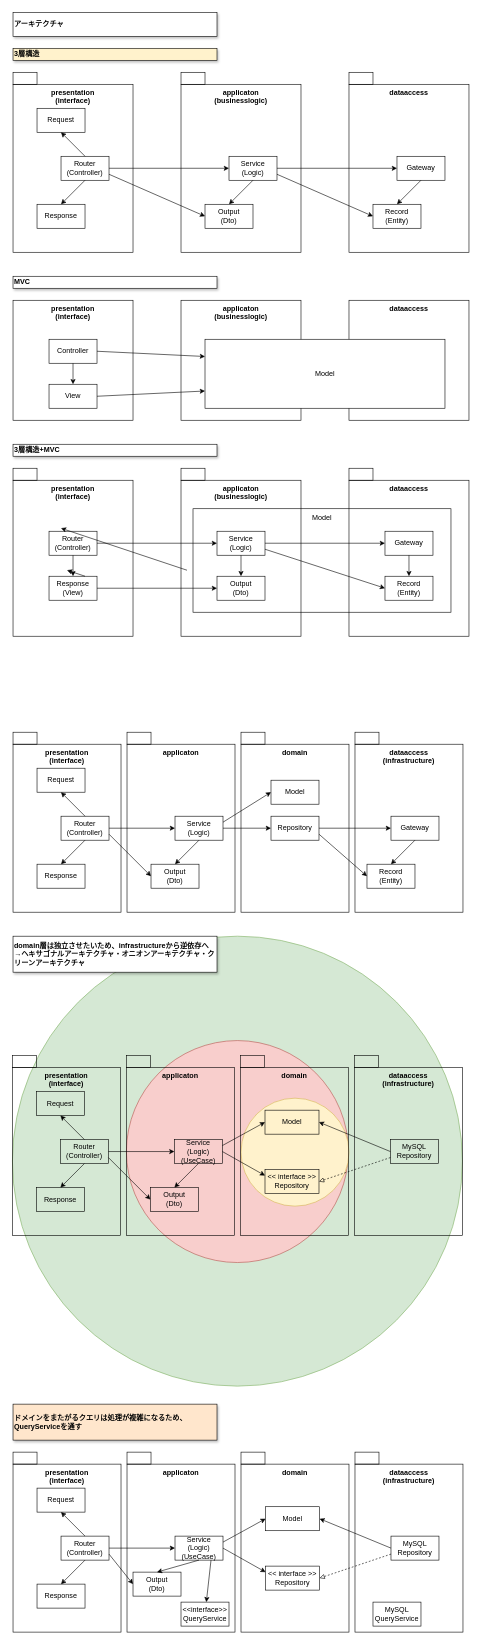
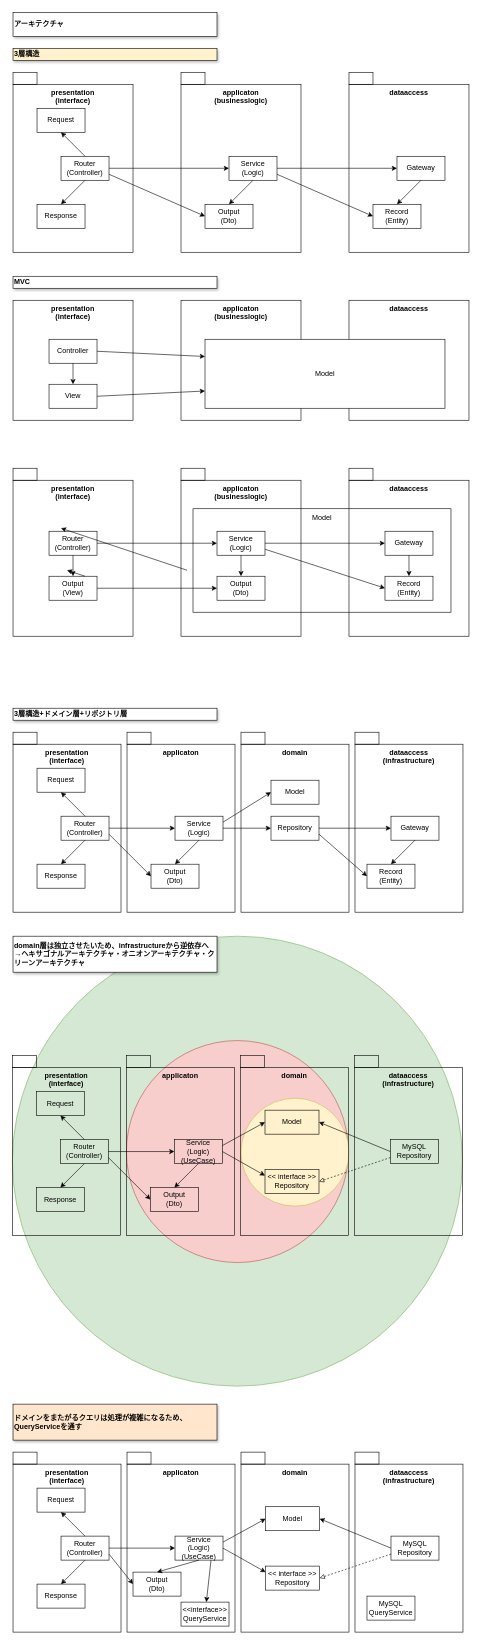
- <mxCell id="58" value="3層構造+MVC" style="rounded=0;whiteSpace=wrap;html=1;align=left;shadow=1;glass=0;fontStyle=1" parent="1" vertex="1"><mxGeometry x="21" y="740" width="340" height="20" as="geometry" /></mxCell>
- <mxCell id="59" value="&lt;span style=&quot;font-weight: 400;&quot;&gt;Response&lt;br&gt;&lt;/span&gt;&lt;span style=&quot;font-weight: normal;&quot;&gt;(View)&lt;br&gt;&lt;/span&gt;" style="rounded=0;whiteSpace=wrap;html=1;fillColor=none;verticalAlign=middle;fontStyle=1" parent="1" vertex="1"><mxGeometry x="81" y="960" width="80" height="40" as="geometry" /></mxCell>
+ <mxCell id="59" value="&lt;span style=&quot;font-weight: 400;&quot;&gt;Output&lt;br&gt;&lt;/span&gt;&lt;span style=&quot;font-weight: normal;&quot;&gt;(View)&lt;br&gt;&lt;/span&gt;" style="rounded=0;whiteSpace=wrap;html=1;fillColor=none;verticalAlign=middle;fontStyle=1" parent="1" vertex="1"><mxGeometry x="81" y="960" width="80" height="40" as="geometry" /></mxCell>
+ <mxCell id="83" value="3層構造+ドメイン層+リポジトリ層" style="rounded=0;whiteSpace=wrap;html=1;align=left;shadow=1;glass=0;fontStyle=1" parent="1" vertex="1"><mxGeometry x="21" y="1180" width="340" height="20" as="geometry" /></mxCell>
- <mxCell id="143" value="&lt;span style=&quot;font-weight: normal;&quot;&gt;MySQL&lt;br&gt;QueryService&lt;br&gt;&lt;/span&gt;" style="rounded=0;whiteSpace=wrap;html=1;fillColor=none;verticalAlign=middle;fontStyle=1" parent="1" vertex="1"><mxGeometry x="621" y="2670" width="80" height="40" as="geometry" /></mxCell>
+ <mxCell id="143" value="&lt;span style=&quot;font-weight: normal;&quot;&gt;MySQL&lt;br&gt;QueryService&lt;br&gt;&lt;/span&gt;" style="rounded=0;whiteSpace=wrap;html=1;fillColor=none;verticalAlign=middle;fontStyle=1" parent="1" vertex="1"><mxGeometry x="611" y="2660" width="80" height="40" as="geometry" /></mxCell>
